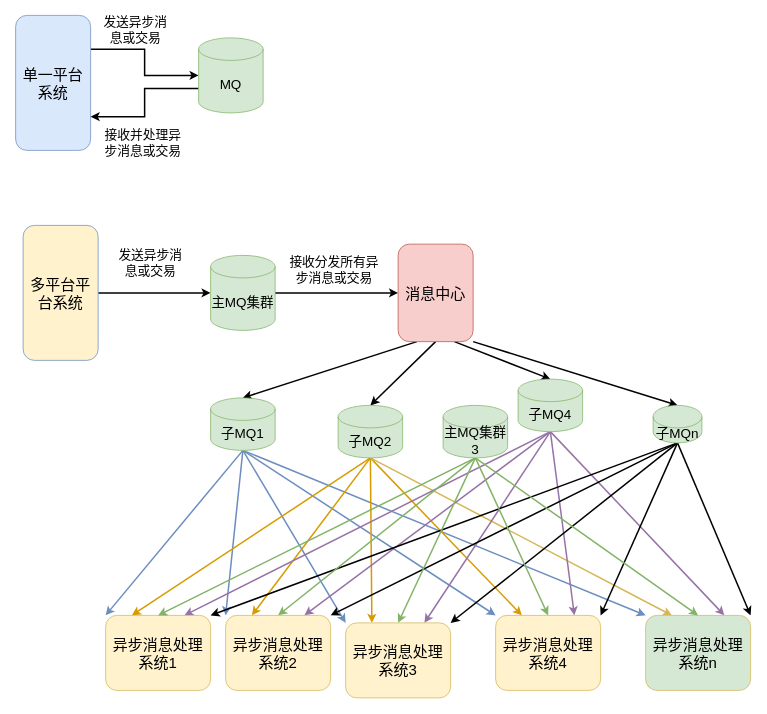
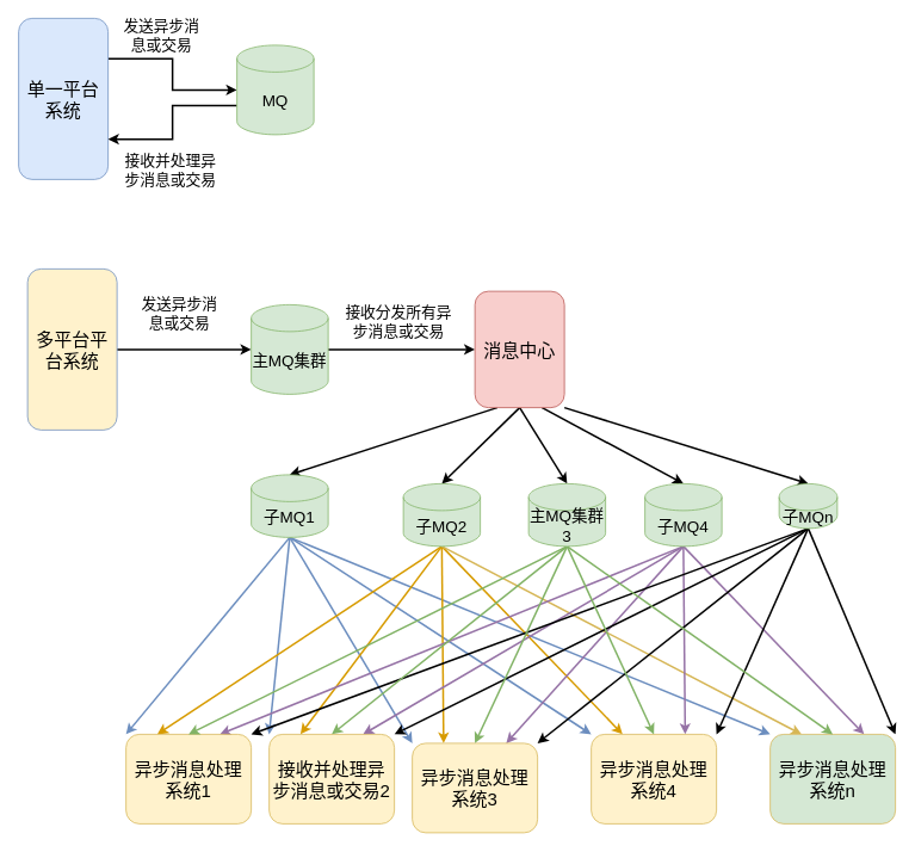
+ <mxCell id="17" style="edgeStyle=none;rounded=0;orthogonalLoop=1;jettySize=auto;html=1;exitX=0.5;exitY=1;exitDx=0;exitDy=0;strokeWidth=2;fontSize=18;entryX=0.5;entryY=0;entryDx=0;entryDy=0;entryPerimeter=0;" edge="1" parent="1" source="18" target="54"><mxGeometry relative="1" as="geometry"><mxPoint x="600" y="550" as="targetPoint" /></mxGeometry></mxCell>
- <mxCell id="37" value="子MQ4" style="shape=cylinder3;whiteSpace=wrap;html=1;boundedLbl=1;backgroundOutline=1;size=15;fillColor=#d5e8d4;strokeColor=#82b366;fontSize=18;" vertex="1" parent="1"><mxGeometry x="690" y="505" width="86" height="70" as="geometry" /></mxCell>
+ <mxCell id="37" value="子MQ4" style="shape=cylinder3;whiteSpace=wrap;html=1;boundedLbl=1;backgroundOutline=1;size=15;fillColor=#d5e8d4;strokeColor=#82b366;fontSize=18;" vertex="1" parent="1"><mxGeometry x="720" y="540" width="86" height="70" as="geometry" /></mxCell>
- <mxCell id="39" value="异步消息处理系统2" style="rounded=1;whiteSpace=wrap;html=1;fillColor=#fff2cc;strokeColor=#d6b656;fontSize=20;" vertex="1" parent="1"><mxGeometry x="300" y="820" width="140" height="100" as="geometry" /></mxCell>
+ <mxCell id="39" value="接收并处理异步消息或交易2" style="rounded=1;whiteSpace=wrap;html=1;fillColor=#fff2cc;strokeColor=#d6b656;fontSize=20;" vertex="1" parent="1"><mxGeometry x="300" y="820" width="140" height="100" as="geometry" /></mxCell>
